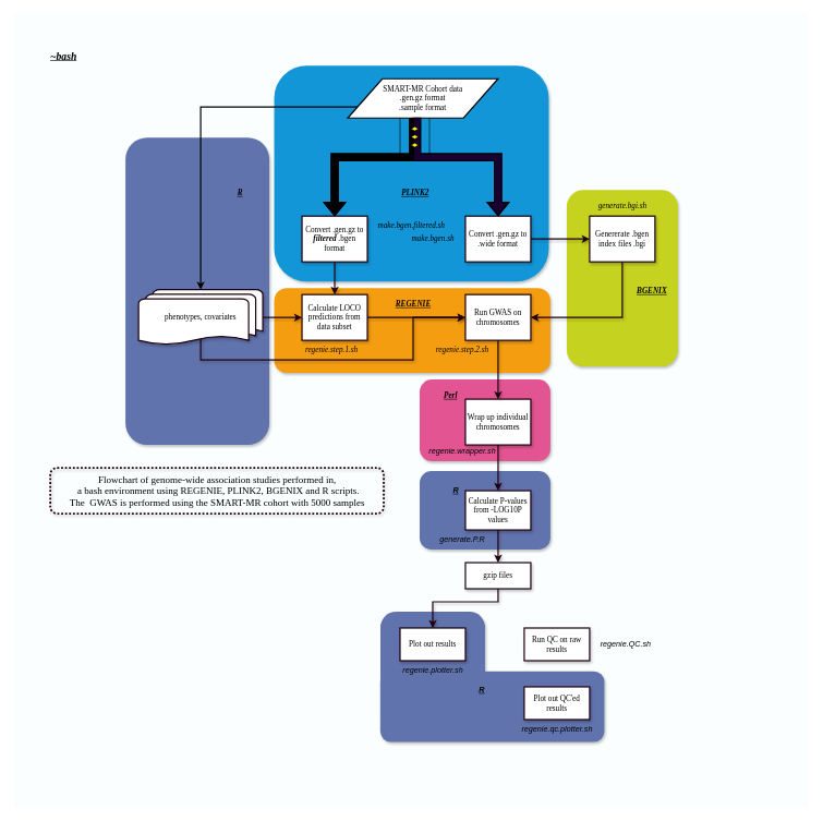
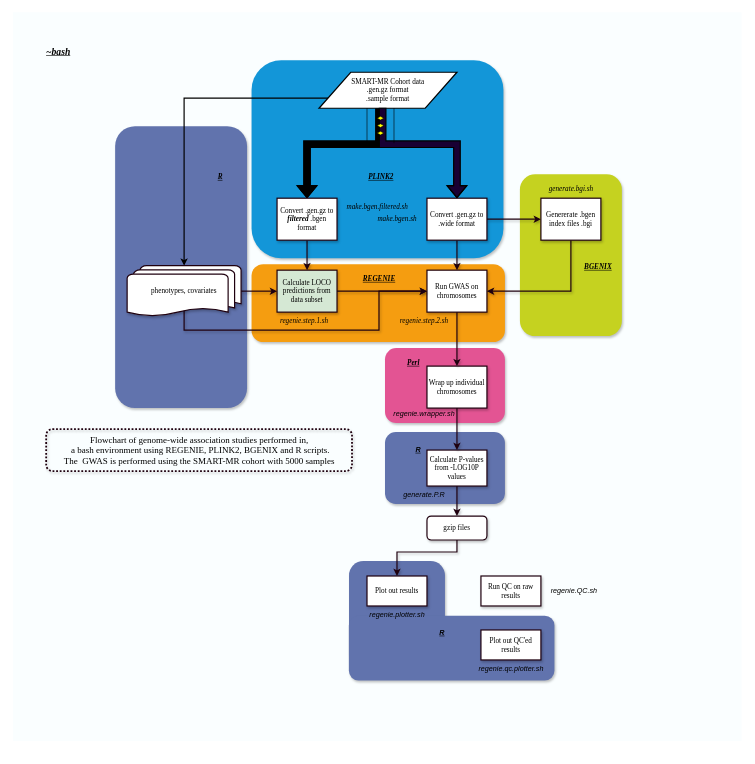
+ <mxCell id="14" value="" style="edgeStyle=orthogonalEdgeStyle;orthogonalLoop=1;jettySize=auto;html=1;strokeColor=#1F000F;strokeWidth=2;fillColor=#000000;fontFamily=Georgia;rounded=0;sketch=0;shadow=1;" parent="1" source="16" target="22" edge="1"><mxGeometry relative="1" as="geometry" /></mxCell>
- <mxCell id="21" value="Calculate LOCO predictions from data subset" style="whiteSpace=wrap;html=1;absoluteArcSize=1;arcSize=14;strokeWidth=2;fillColor=#FFFFFF;fontFamily=Georgia;strokeColor=#1F000F;sketch=0;shadow=1;" parent="1" vertex="1"><mxGeometry x="461" y="450" width="100" height="70" as="geometry" /></mxCell>
+ <mxCell id="21" value="Calculate LOCO predictions from data subset" style="whiteSpace=wrap;html=1;absoluteArcSize=1;arcSize=14;strokeWidth=2;fillColor=#d5e8d4;fontFamily=Georgia;strokeColor=#1F000F;sketch=0;shadow=1;" parent="1" vertex="1"><mxGeometry x="461" y="450" width="100" height="70" as="geometry" /></mxCell>
- <mxCell id="29" value="gzip files" style="whiteSpace=wrap;html=1;absoluteArcSize=1;arcSize=14;strokeWidth=2;fillColor=#FFFFFF;fontFamily=Georgia;strokeColor=#1F000F;sketch=0;shadow=1;" parent="1" vertex="1"><mxGeometry x="711" y="860" width="100" height="40" as="geometry" /></mxCell>
+ <mxCell id="29" value="gzip files" style="whiteSpace=wrap;html=1;absoluteArcSize=1;arcSize=14;strokeWidth=2;fillColor=#FFFFFF;fontFamily=Georgia;strokeColor=#1F000F;sketch=0;shadow=1;rounded=1;" parent="1" vertex="1"><mxGeometry x="711" y="860" width="100" height="40" as="geometry" /></mxCell>
